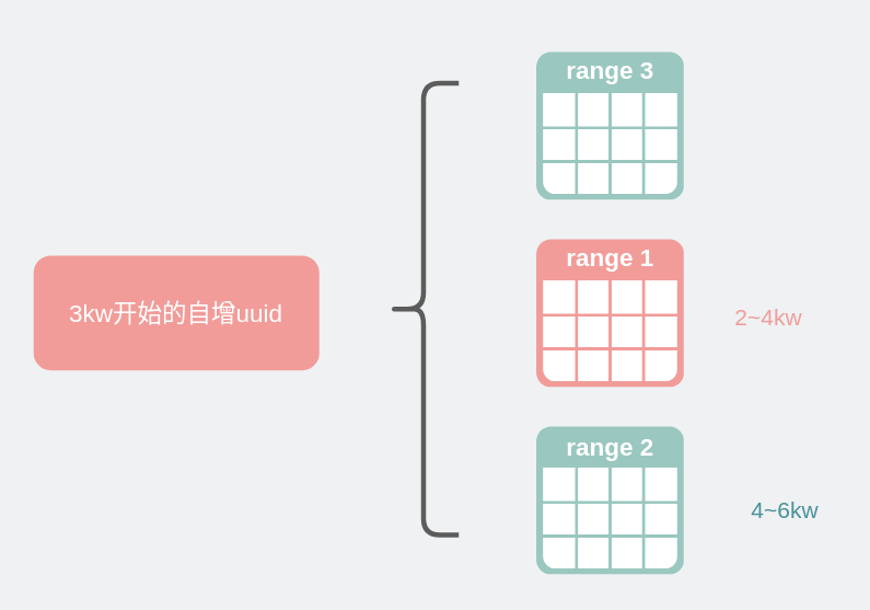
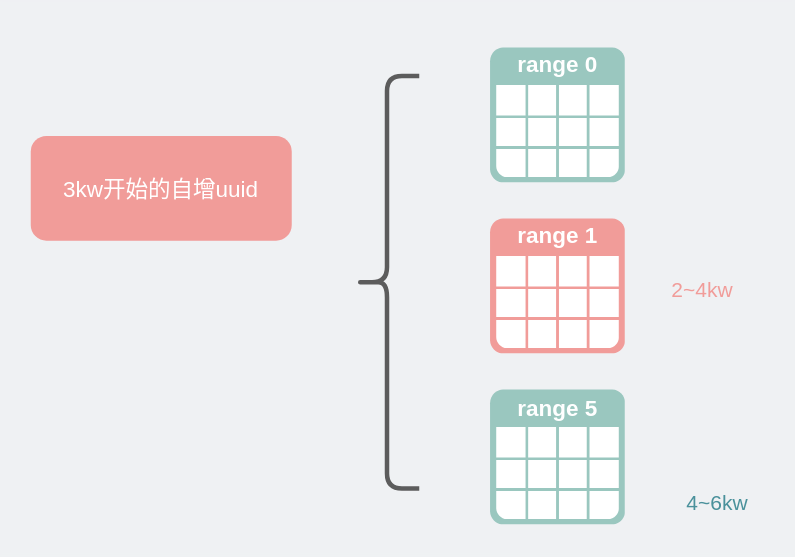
- <mxCell id="7" value="&lt;span style=&quot;font-size: 15px;&quot;&gt;range 3&lt;/span&gt;" style="text;strokeColor=none;fillColor=none;html=1;fontSize=24;fontStyle=1;verticalAlign=middle;align=center;fontColor=#FFFFFF;" parent="1" vertex="1"><mxGeometry x="321.1" y="20" width="100" height="40" as="geometry" /></mxCell>
+ <mxCell id="7" value="&lt;span style=&quot;font-size: 15px;&quot;&gt;range 0&lt;/span&gt;" style="text;strokeColor=none;fillColor=none;html=1;fontSize=24;fontStyle=1;verticalAlign=middle;align=center;fontColor=#FFFFFF;" parent="1" vertex="1"><mxGeometry x="321.1" y="20" width="100" height="40" as="geometry" /></mxCell>
- <mxCell id="2" value="&lt;span style=&quot;color: rgb(255, 255, 255); font-size: 15px;&quot;&gt;&lt;font style=&quot;font-size: 15px;&quot;&gt;3kw开始的&lt;/font&gt;&lt;/span&gt;&lt;font color=&quot;#ffffff&quot; style=&quot;font-size: 15px;&quot;&gt;&lt;font style=&quot;font-size: 15px;&quot;&gt;自增uuid&lt;/font&gt;&lt;br&gt;&lt;/font&gt;" style="rounded=1;whiteSpace=wrap;html=1;fillColor=#F19C99;strokeColor=none;" parent="1" vertex="1"><mxGeometry x="20" y="155" width="174" height="69.8" as="geometry" /></mxCell>
+ <mxCell id="2" value="&lt;span style=&quot;color: rgb(255, 255, 255); font-size: 15px;&quot;&gt;&lt;font style=&quot;font-size: 15px;&quot;&gt;3kw开始的&lt;/font&gt;&lt;/span&gt;&lt;font color=&quot;#ffffff&quot; style=&quot;font-size: 15px;&quot;&gt;&lt;font style=&quot;font-size: 15px;&quot;&gt;自增uuid&lt;/font&gt;&lt;br&gt;&lt;/font&gt;" style="rounded=1;whiteSpace=wrap;html=1;fillColor=#F19C99;strokeColor=none;" parent="1" vertex="1"><mxGeometry x="20" y="90" width="174" height="69.8" as="geometry" /></mxCell>
- <mxCell id="9" value="&lt;span style=&quot;font-size: 15px;&quot;&gt;range 2&lt;/span&gt;" style="text;strokeColor=none;fillColor=none;html=1;fontSize=24;fontStyle=1;verticalAlign=middle;align=center;fontColor=#FFFFFF;" parent="1" vertex="1"><mxGeometry x="321.1" y="249" width="100" height="40" as="geometry" /></mxCell>
+ <mxCell id="9" value="&lt;span style=&quot;font-size: 15px;&quot;&gt;range 5&lt;/span&gt;" style="text;strokeColor=none;fillColor=none;html=1;fontSize=24;fontStyle=1;verticalAlign=middle;align=center;fontColor=#FFFFFF;" parent="1" vertex="1"><mxGeometry x="321.1" y="249" width="100" height="40" as="geometry" /></mxCell>
- <mxCell id="11" value="&lt;font color=&quot;#4a919b&quot; style=&quot;font-size: 14px;&quot;&gt;4~6kw&lt;/font&gt;" style="text;html=1;strokeColor=none;fillColor=none;align=center;verticalAlign=middle;whiteSpace=wrap;rounded=0;" vertex="1" parent="1"><mxGeometry x="448" y="295" width="60" height="30" as="geometry" /></mxCell>
+ <mxCell id="11" value="&lt;font color=&quot;#4a919b&quot; style=&quot;font-size: 14px;&quot;&gt;4~6kw&lt;/font&gt;" style="text;html=1;strokeColor=none;fillColor=none;align=center;verticalAlign=middle;whiteSpace=wrap;rounded=0;" vertex="1" parent="1"><mxGeometry x="448" y="320" width="60" height="30" as="geometry" /></mxCell>
